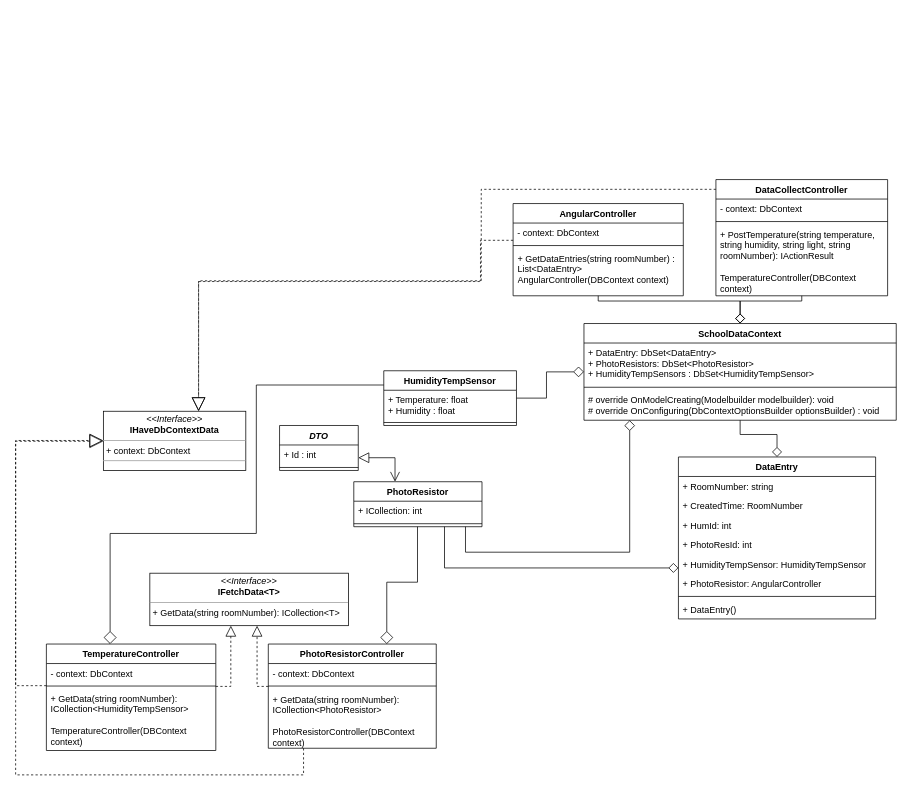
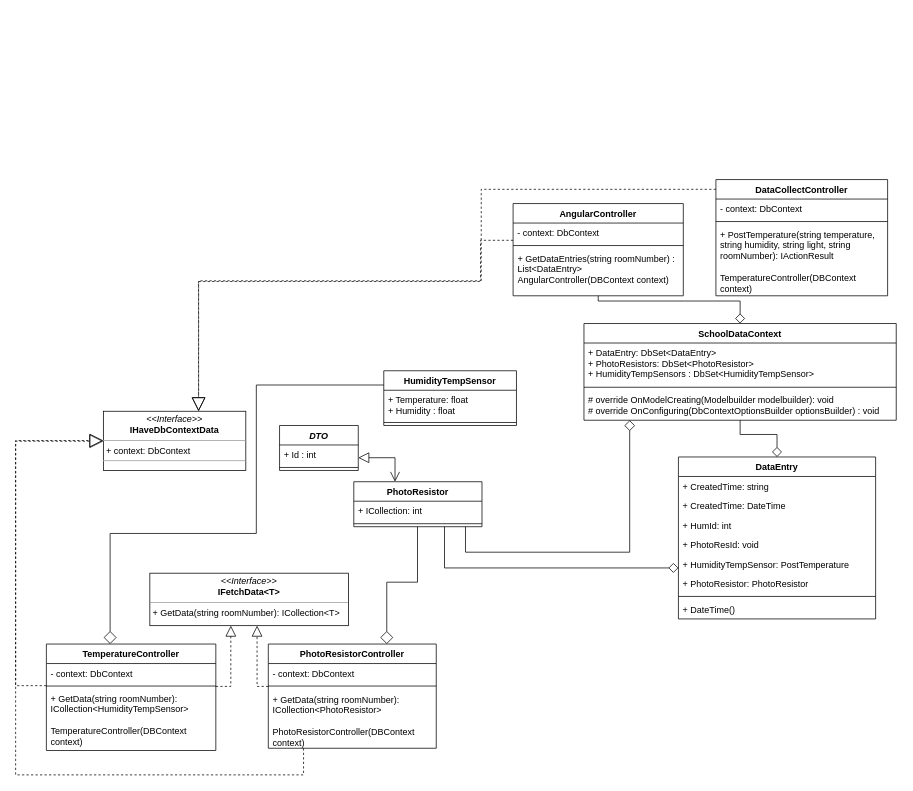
- <mxCell id="10" style="edgeStyle=orthogonalEdgeStyle;rounded=0;orthogonalLoop=1;jettySize=auto;html=1;exitX=0.5;exitY=0;exitDx=0;exitDy=0;startArrow=diamond;startFill=0;endArrow=none;endFill=0;startSize=11;endSize=12;" edge="1" parent="1" source="12" target="49"><mxGeometry relative="1" as="geometry" /></mxCell>
- <mxCell id="17" style="edgeStyle=orthogonalEdgeStyle;rounded=0;orthogonalLoop=1;jettySize=auto;html=1;startArrow=diamond;startFill=0;endArrow=none;endFill=0;startSize=12;endSize=11;" edge="1" parent="1" source="12" target="7"><mxGeometry relative="1" as="geometry"><Array as="points" /></mxGeometry></mxCell>
- <mxCell id="39" value="+ RoomNumber: string" style="text;strokeColor=none;fillColor=none;align=left;verticalAlign=top;spacingLeft=4;spacingRight=4;overflow=hidden;rotatable=0;points=[[0,0.5],[1,0.5]];portConstraint=eastwest;" vertex="1" parent="38"><mxGeometry y="26" width="263" height="26" as="geometry" /></mxCell>
+ <mxCell id="39" value="+ CreatedTime: string" style="text;strokeColor=none;fillColor=none;align=left;verticalAlign=top;spacingLeft=4;spacingRight=4;overflow=hidden;rotatable=0;points=[[0,0.5],[1,0.5]];portConstraint=eastwest;" vertex="1" parent="38"><mxGeometry y="26" width="263" height="26" as="geometry" /></mxCell>
- <mxCell id="40" value="+ CreatedTime: RoomNumber" style="text;strokeColor=none;fillColor=none;align=left;verticalAlign=top;spacingLeft=4;spacingRight=4;overflow=hidden;rotatable=0;points=[[0,0.5],[1,0.5]];portConstraint=eastwest;" vertex="1" parent="38"><mxGeometry y="52" width="263" height="26" as="geometry" /></mxCell>
+ <mxCell id="40" value="+ CreatedTime: DateTime" style="text;strokeColor=none;fillColor=none;align=left;verticalAlign=top;spacingLeft=4;spacingRight=4;overflow=hidden;rotatable=0;points=[[0,0.5],[1,0.5]];portConstraint=eastwest;" vertex="1" parent="38"><mxGeometry y="52" width="263" height="26" as="geometry" /></mxCell>
- <mxCell id="42" value="+ PhotoResId: int" style="text;strokeColor=none;fillColor=none;align=left;verticalAlign=top;spacingLeft=4;spacingRight=4;overflow=hidden;rotatable=0;points=[[0,0.5],[1,0.5]];portConstraint=eastwest;" vertex="1" parent="38"><mxGeometry y="104" width="263" height="26" as="geometry" /></mxCell>
+ <mxCell id="42" value="+ PhotoResId: void" style="text;strokeColor=none;fillColor=none;align=left;verticalAlign=top;spacingLeft=4;spacingRight=4;overflow=hidden;rotatable=0;points=[[0,0.5],[1,0.5]];portConstraint=eastwest;" vertex="1" parent="38"><mxGeometry y="104" width="263" height="26" as="geometry" /></mxCell>
- <mxCell id="43" value="+ HumidityTempSensor: HumidityTempSensor" style="text;strokeColor=none;fillColor=none;align=left;verticalAlign=top;spacingLeft=4;spacingRight=4;overflow=hidden;rotatable=0;points=[[0,0.5],[1,0.5]];portConstraint=eastwest;" vertex="1" parent="38"><mxGeometry y="130" width="263" height="26" as="geometry" /></mxCell>
+ <mxCell id="43" value="+ HumidityTempSensor: PostTemperature" style="text;strokeColor=none;fillColor=none;align=left;verticalAlign=top;spacingLeft=4;spacingRight=4;overflow=hidden;rotatable=0;points=[[0,0.5],[1,0.5]];portConstraint=eastwest;" vertex="1" parent="38"><mxGeometry y="130" width="263" height="26" as="geometry" /></mxCell>
- <mxCell id="44" value="+ PhotoResistor: AngularController" style="text;strokeColor=none;fillColor=none;align=left;verticalAlign=top;spacingLeft=4;spacingRight=4;overflow=hidden;rotatable=0;points=[[0,0.5],[1,0.5]];portConstraint=eastwest;" vertex="1" parent="38"><mxGeometry y="156" width="263" height="26" as="geometry" /></mxCell>
+ <mxCell id="44" value="+ PhotoResistor: PhotoResistor" style="text;strokeColor=none;fillColor=none;align=left;verticalAlign=top;spacingLeft=4;spacingRight=4;overflow=hidden;rotatable=0;points=[[0,0.5],[1,0.5]];portConstraint=eastwest;" vertex="1" parent="38"><mxGeometry y="156" width="263" height="26" as="geometry" /></mxCell>
- <mxCell id="46" value="+ DataEntry() " style="text;strokeColor=none;fillColor=none;align=left;verticalAlign=top;spacingLeft=4;spacingRight=4;overflow=hidden;rotatable=0;points=[[0,0.5],[1,0.5]];portConstraint=eastwest;" vertex="1" parent="38"><mxGeometry y="190" width="263" height="26" as="geometry" /></mxCell>
+ <mxCell id="46" value="+ DateTime() " style="text;strokeColor=none;fillColor=none;align=left;verticalAlign=top;spacingLeft=4;spacingRight=4;overflow=hidden;rotatable=0;points=[[0,0.5],[1,0.5]];portConstraint=eastwest;" vertex="1" parent="38"><mxGeometry y="190" width="263" height="26" as="geometry" /></mxCell>
